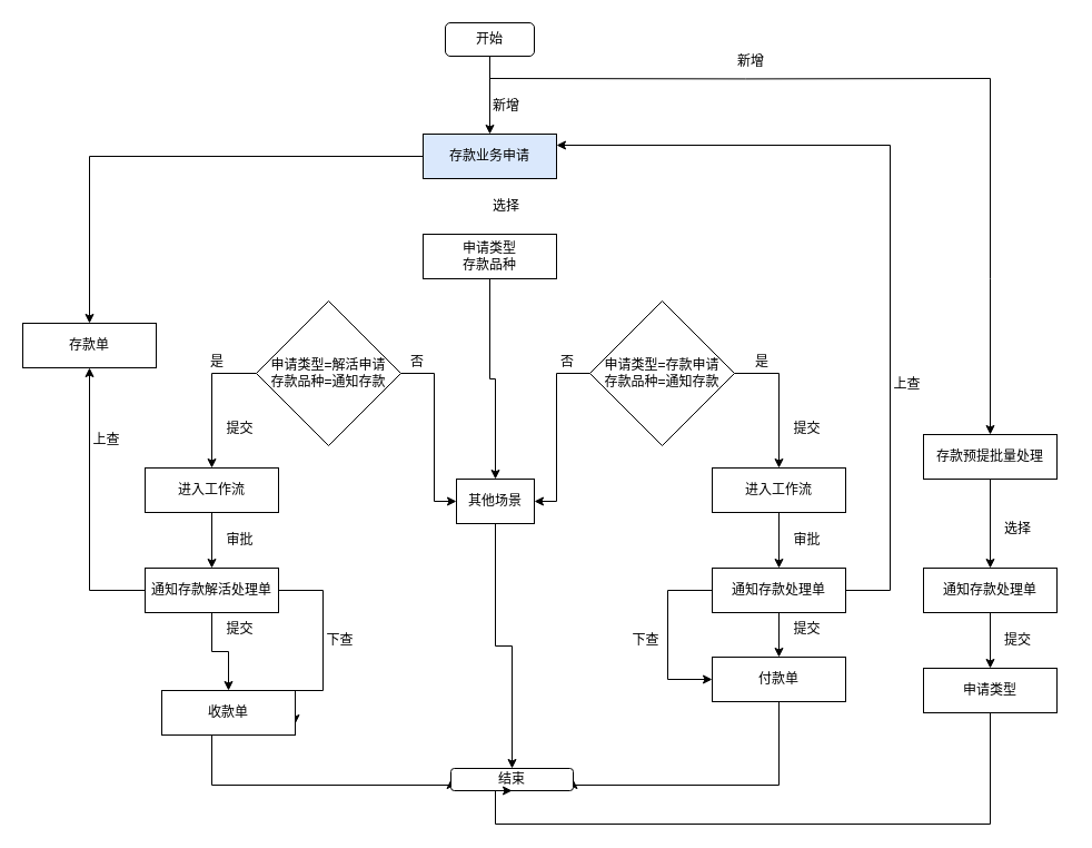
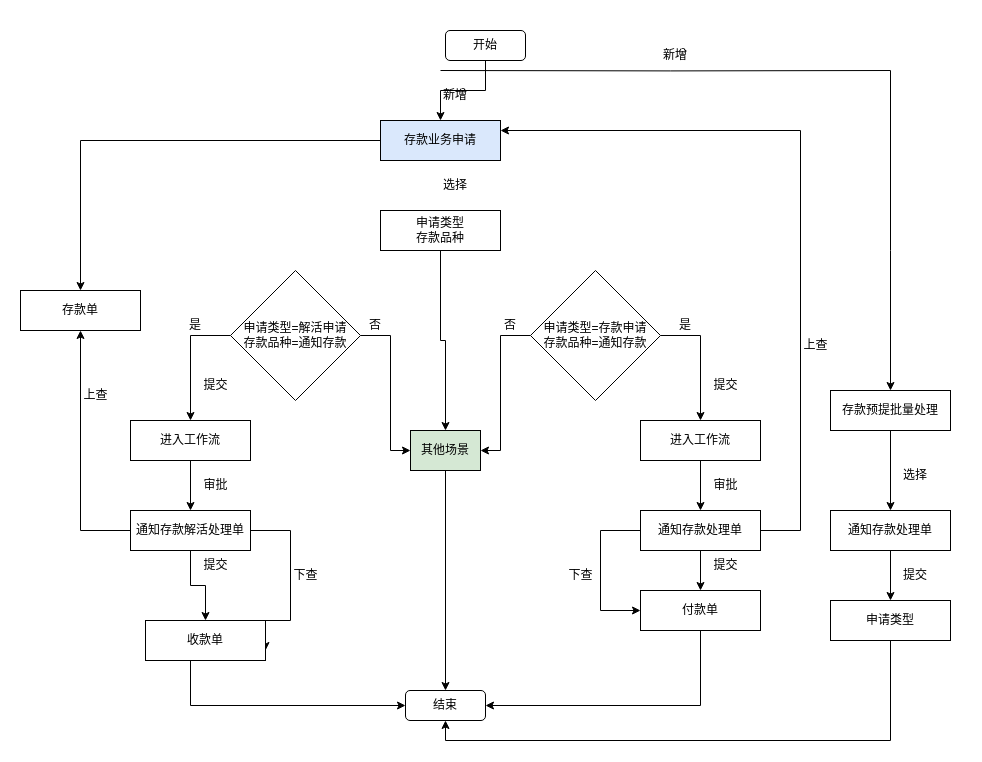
- <mxCell id="3" value="开始" style="rounded=1;whiteSpace=wrap;html=1;" vertex="1" parent="1"><mxGeometry x="400" y="20" width="80" height="30" as="geometry" /></mxCell>
+ <mxCell id="3" value="开始" style="rounded=1;whiteSpace=wrap;html=1;" vertex="1" parent="1"><mxGeometry x="445" y="30" width="80" height="30" as="geometry" /></mxCell>
- <mxCell id="39" value="其他场景" style="rounded=0;whiteSpace=wrap;html=1;" vertex="1" parent="1"><mxGeometry x="410" y="430" width="70" height="40" as="geometry" /></mxCell>
+ <mxCell id="39" value="其他场景" style="rounded=0;whiteSpace=wrap;html=1;fillColor=#d5e8d4;" vertex="1" parent="1"><mxGeometry x="410" y="430" width="70" height="40" as="geometry" /></mxCell>
- <mxCell id="45" value="结束" style="rounded=1;whiteSpace=wrap;html=1;" vertex="1" parent="1"><mxGeometry x="405" y="690" width="110" height="20" as="geometry" /></mxCell>
+ <mxCell id="45" value="结束" style="rounded=1;whiteSpace=wrap;html=1;" vertex="1" parent="1"><mxGeometry x="405" y="690" width="80" height="30" as="geometry" /></mxCell>
